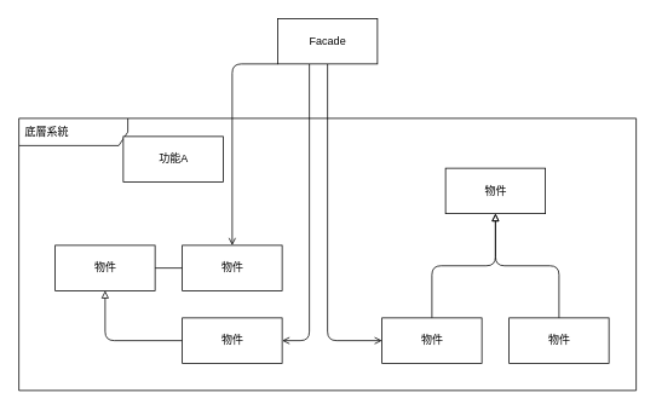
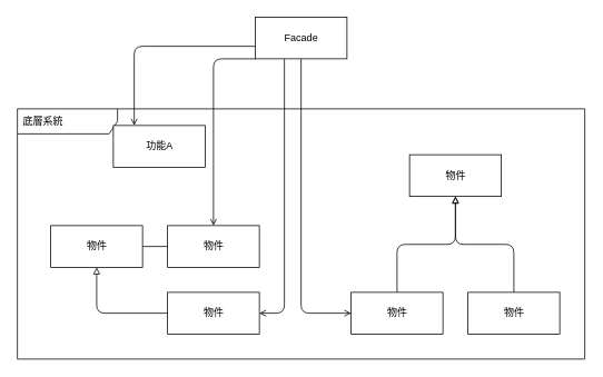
+ <mxCell id="3" value="" style="edgeStyle=orthogonalEdgeStyle;html=1;endArrow=open;endFill=0;" parent="1" source="7" target="8" edge="1"><mxGeometry relative="1" as="geometry"><Array as="points"><mxPoint x="160" y="55" /></Array></mxGeometry></mxCell>
